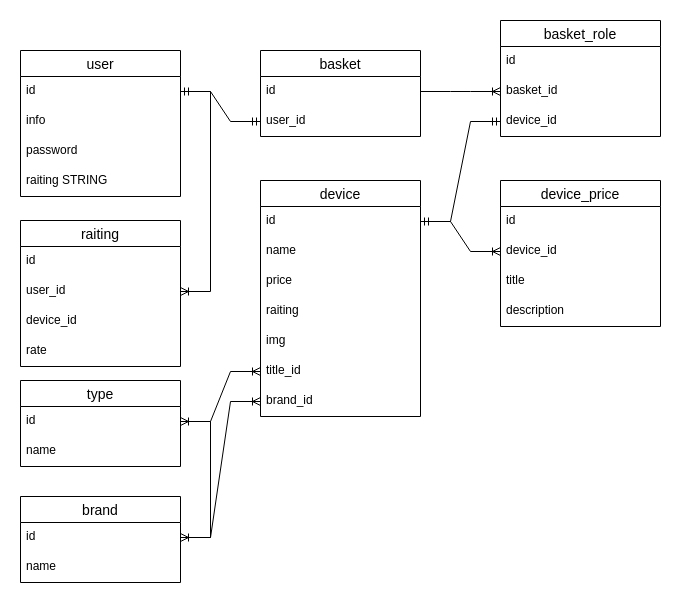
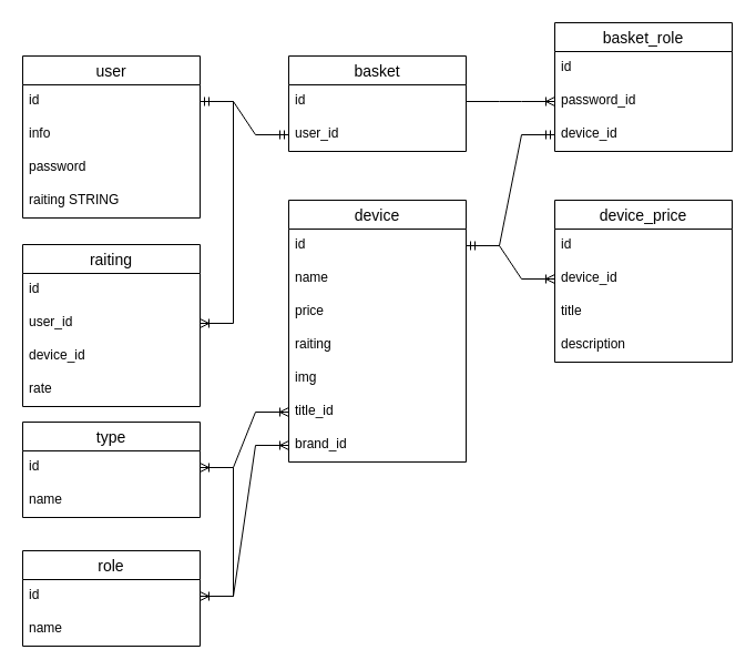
- <mxCell id="36" value="basket_id" style="text;strokeColor=none;fillColor=none;spacingLeft=4;spacingRight=4;overflow=hidden;rotatable=0;points=[[0,0.5],[1,0.5]];portConstraint=eastwest;fontSize=12;" vertex="1" parent="34"><mxGeometry y="56" width="160" height="30" as="geometry" /></mxCell>
+ <mxCell id="36" value="password_id" style="text;strokeColor=none;fillColor=none;spacingLeft=4;spacingRight=4;overflow=hidden;rotatable=0;points=[[0,0.5],[1,0.5]];portConstraint=eastwest;fontSize=12;" vertex="1" parent="34"><mxGeometry y="56" width="160" height="30" as="geometry" /></mxCell>
- <mxCell id="23" value="brand" style="swimlane;fontStyle=0;childLayout=stackLayout;horizontal=1;startSize=26;horizontalStack=0;resizeParent=1;resizeParentMax=0;resizeLast=0;collapsible=1;marginBottom=0;align=center;fontSize=14;" vertex="1" parent="1"><mxGeometry x="20" y="496" width="160" height="86" as="geometry" /></mxCell>
+ <mxCell id="23" value="role" style="swimlane;fontStyle=0;childLayout=stackLayout;horizontal=1;startSize=26;horizontalStack=0;resizeParent=1;resizeParentMax=0;resizeLast=0;collapsible=1;marginBottom=0;align=center;fontSize=14;" vertex="1" parent="1"><mxGeometry x="20" y="496" width="160" height="86" as="geometry" /></mxCell>
